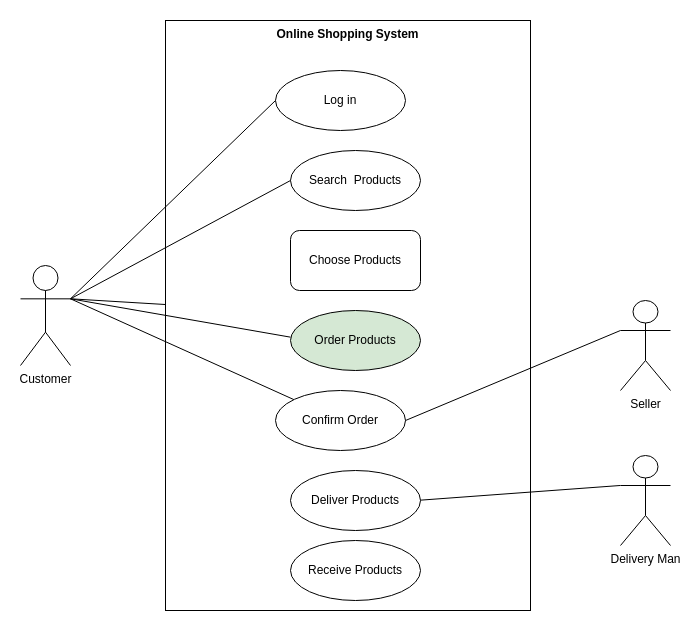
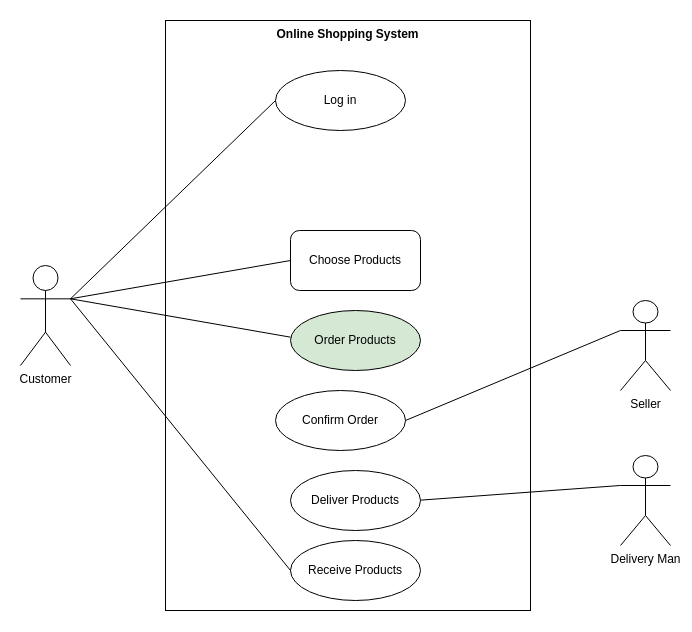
- <mxCell id="5" value="Search&amp;nbsp; Products" style="ellipse;whiteSpace=wrap;html=1;" vertex="1" parent="1"><mxGeometry x="290" y="150" width="130" height="60" as="geometry" /></mxCell>
- <mxCell id="13" value="" style="edgeStyle=none;html=1;endArrow=none;verticalAlign=bottom;entryX=0;entryY=0.5;entryDx=0;entryDy=0;exitX=1;exitY=0.333;exitDx=0;exitDy=0;exitPerimeter=0;" edge="1" parent="1" source="10" target="5"><mxGeometry width="160" relative="1" as="geometry"><mxPoint x="60" y="110.003" as="sourcePoint" /><mxPoint x="290" y="176.67" as="targetPoint" /></mxGeometry></mxCell>
- <mxCell id="14" value="" style="edgeStyle=none;html=1;endArrow=none;verticalAlign=bottom;exitX=1;exitY=0.333;exitDx=0;exitDy=0;exitPerimeter=0;" edge="1" parent="1" source="10" target="2"><mxGeometry width="160" relative="1" as="geometry"><mxPoint x="40" y="370.003" as="sourcePoint" /><mxPoint x="270" y="436.67" as="targetPoint" /></mxGeometry></mxCell>
+ <mxCell id="14" value="" style="edgeStyle=none;html=1;endArrow=none;verticalAlign=bottom;entryX=0;entryY=0.5;entryDx=0;entryDy=0;exitX=1;exitY=0.333;exitDx=0;exitDy=0;exitPerimeter=0;" edge="1" parent="1" source="10" target="7"><mxGeometry width="160" relative="1" as="geometry"><mxPoint x="40" y="370.003" as="sourcePoint" /><mxPoint x="270" y="436.67" as="targetPoint" /></mxGeometry></mxCell>
- <mxCell id="11" value="" style="edgeStyle=none;html=1;endArrow=none;verticalAlign=bottom;exitX=1;exitY=0.333;exitDx=0;exitDy=0;exitPerimeter=0;" edge="1" parent="1" source="10" target="4"><mxGeometry width="160" relative="1" as="geometry"><mxPoint x="60" y="200" as="sourcePoint" /><mxPoint x="220" y="200" as="targetPoint" /></mxGeometry></mxCell>
+ <mxCell id="11" value="" style="edgeStyle=none;html=1;endArrow=none;verticalAlign=bottom;entryX=0;entryY=0.5;entryDx=0;entryDy=0;exitX=1;exitY=0.333;exitDx=0;exitDy=0;exitPerimeter=0;" edge="1" parent="1" source="10" target="8"><mxGeometry width="160" relative="1" as="geometry"><mxPoint x="60" y="200" as="sourcePoint" /><mxPoint x="220" y="200" as="targetPoint" /></mxGeometry></mxCell>
